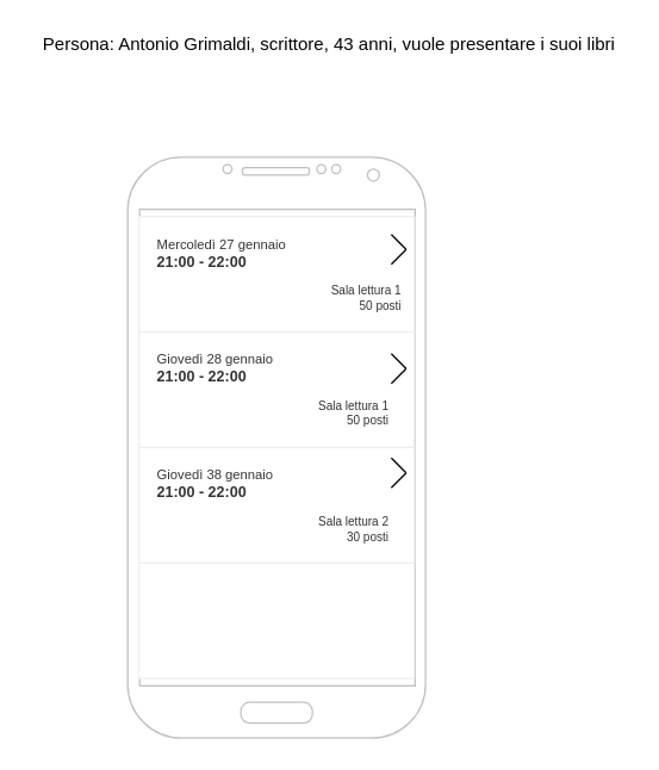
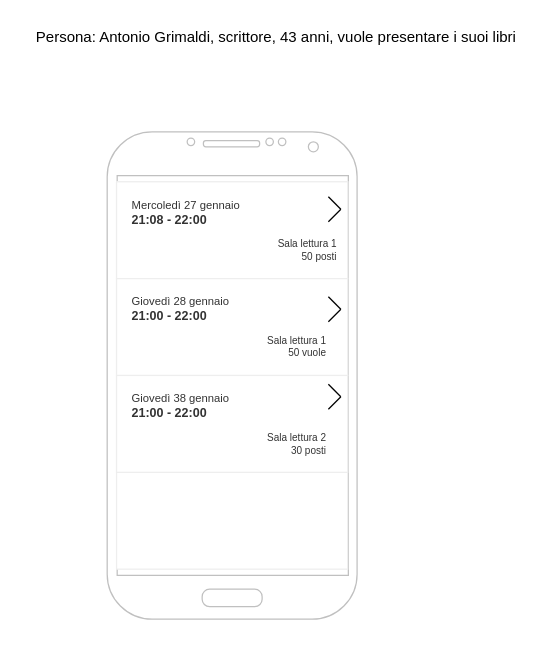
- <mxCell id="5" value="&lt;font style=&quot;font-size: 9px&quot;&gt;Mercoledì 27 gennaio&amp;nbsp; &amp;nbsp; &amp;nbsp; &amp;nbsp; &amp;nbsp; &amp;nbsp; &amp;nbsp; &amp;nbsp; &amp;nbsp; &amp;nbsp; &amp;nbsp; &amp;nbsp; &amp;nbsp; &amp;nbsp; &amp;nbsp; &amp;nbsp;&lt;/font&gt;&lt;br&gt;&lt;font style=&quot;font-size: 10px&quot;&gt;&lt;b&gt;21:00 - 22:00&lt;/b&gt;&lt;/font&gt;&lt;br&gt;&lt;br&gt;&lt;div style=&quot;text-align: right&quot;&gt;&lt;span&gt;Sala lettura 1&lt;/span&gt;&lt;/div&gt;&lt;div style=&quot;text-align: right&quot;&gt;&lt;span&gt;50 posti&lt;/span&gt;&lt;/div&gt;" style="strokeColor=inherit;fillColor=inherit;gradientColor=inherit;strokeWidth=1;html=1;shadow=0;dashed=0;shape=mxgraph.android.rrect;rSize=0;align=left;spacingLeft=10;fontSize=8;fontColor=#333333;" vertex="1" parent="4"><mxGeometry width="185" height="77.5" as="geometry" /></mxCell>
+ <mxCell id="5" value="&lt;font style=&quot;font-size: 9px&quot;&gt;Mercoledì 27 gennaio&amp;nbsp; &amp;nbsp; &amp;nbsp; &amp;nbsp; &amp;nbsp; &amp;nbsp; &amp;nbsp; &amp;nbsp; &amp;nbsp; &amp;nbsp; &amp;nbsp; &amp;nbsp; &amp;nbsp; &amp;nbsp; &amp;nbsp; &amp;nbsp;&lt;/font&gt;&lt;br&gt;&lt;font style=&quot;font-size: 10px&quot;&gt;&lt;b&gt;21:08 - 22:00&lt;/b&gt;&lt;/font&gt;&lt;br&gt;&lt;br&gt;&lt;div style=&quot;text-align: right&quot;&gt;&lt;span&gt;Sala lettura 1&lt;/span&gt;&lt;/div&gt;&lt;div style=&quot;text-align: right&quot;&gt;&lt;span&gt;50 posti&lt;/span&gt;&lt;/div&gt;" style="strokeColor=inherit;fillColor=inherit;gradientColor=inherit;strokeWidth=1;html=1;shadow=0;dashed=0;shape=mxgraph.android.rrect;rSize=0;align=left;spacingLeft=10;fontSize=8;fontColor=#333333;" vertex="1" parent="4"><mxGeometry width="185" height="77.5" as="geometry" /></mxCell>
- <mxCell id="6" value="&lt;font style=&quot;font-size: 9px&quot;&gt;Giovedì 28 gennaio&amp;nbsp; &amp;nbsp; &amp;nbsp; &amp;nbsp; &amp;nbsp; &amp;nbsp; &amp;nbsp; &amp;nbsp; &amp;nbsp; &amp;nbsp; &amp;nbsp; &amp;nbsp; &amp;nbsp; &amp;nbsp; &amp;nbsp; &amp;nbsp;&lt;/font&gt;&lt;br&gt;&lt;font style=&quot;font-size: 10px&quot;&gt;&lt;b&gt;21:00 - 22:00&lt;/b&gt;&lt;/font&gt;&lt;br&gt;&lt;br&gt;&lt;div style=&quot;text-align: right&quot;&gt;Sala lettura 1&lt;/div&gt;&lt;div style=&quot;text-align: right&quot;&gt;50 posti&lt;/div&gt;" style="strokeColor=inherit;fillColor=inherit;gradientColor=inherit;strokeWidth=1;html=1;shadow=0;dashed=0;shape=mxgraph.android.rrect;rSize=0;align=left;spacingLeft=10;fontSize=8;fontColor=#333333;" vertex="1" parent="4"><mxGeometry y="77.5" width="185" height="77.5" as="geometry" /></mxCell>
+ <mxCell id="6" value="&lt;font style=&quot;font-size: 9px&quot;&gt;Giovedì 28 gennaio&amp;nbsp; &amp;nbsp; &amp;nbsp; &amp;nbsp; &amp;nbsp; &amp;nbsp; &amp;nbsp; &amp;nbsp; &amp;nbsp; &amp;nbsp; &amp;nbsp; &amp;nbsp; &amp;nbsp; &amp;nbsp; &amp;nbsp; &amp;nbsp;&lt;/font&gt;&lt;br&gt;&lt;font style=&quot;font-size: 10px&quot;&gt;&lt;b&gt;21:00 - 22:00&lt;/b&gt;&lt;/font&gt;&lt;br&gt;&lt;br&gt;&lt;div style=&quot;text-align: right&quot;&gt;Sala lettura 1&lt;/div&gt;&lt;div style=&quot;text-align: right&quot;&gt;50 vuole&lt;/div&gt;" style="strokeColor=inherit;fillColor=inherit;gradientColor=inherit;strokeWidth=1;html=1;shadow=0;dashed=0;shape=mxgraph.android.rrect;rSize=0;align=left;spacingLeft=10;fontSize=8;fontColor=#333333;" vertex="1" parent="4"><mxGeometry y="77.5" width="185" height="77.5" as="geometry" /></mxCell>
